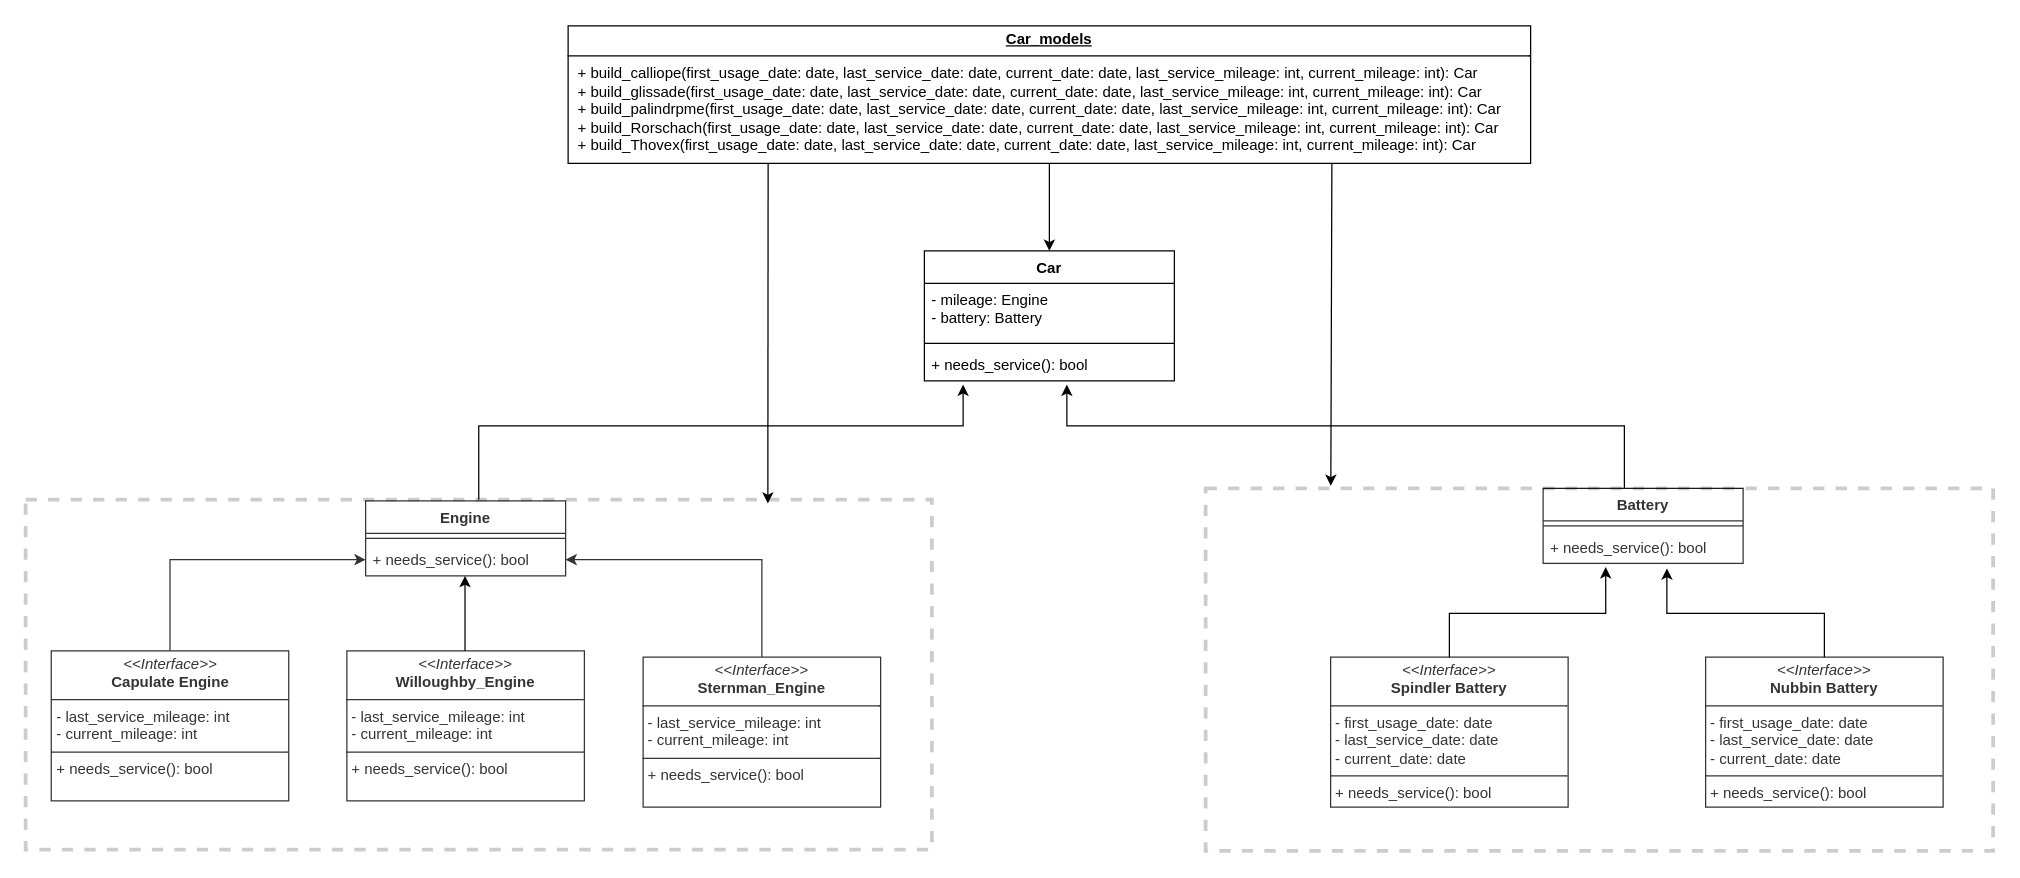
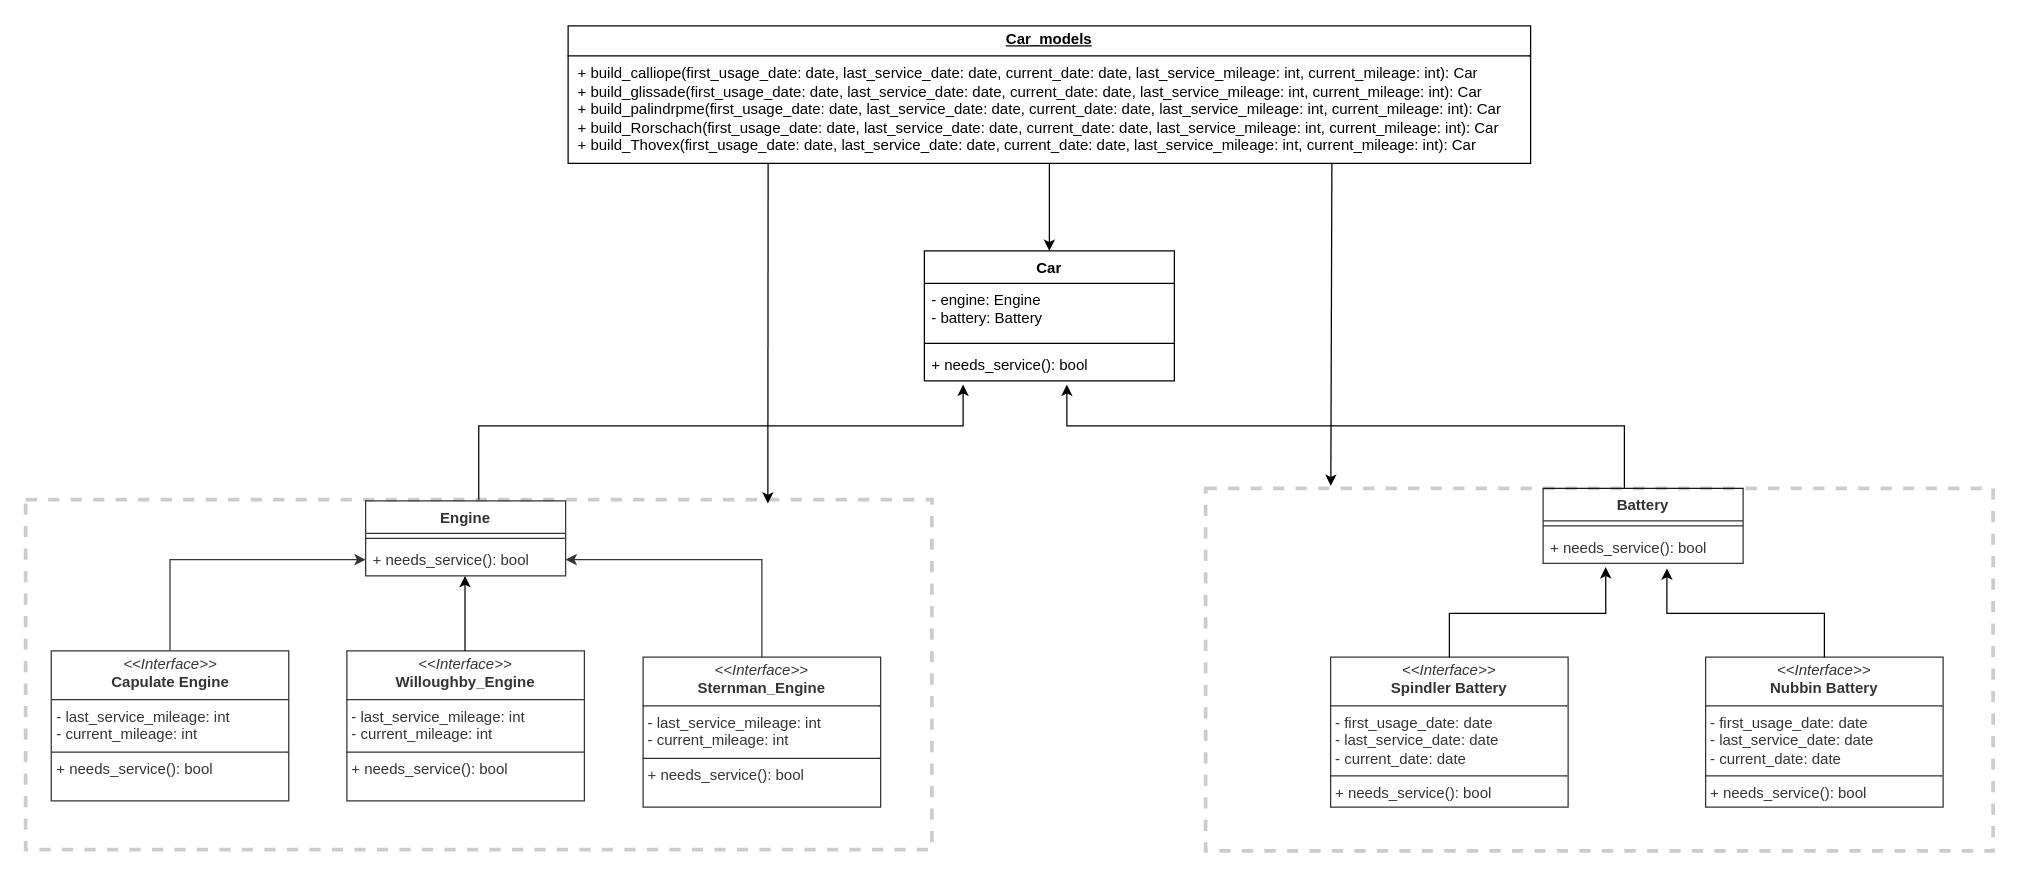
- <mxCell id="3" value="- mileage: Engine&lt;div&gt;- battery: Battery&lt;/div&gt;" style="text;strokeColor=none;fillColor=none;align=left;verticalAlign=top;spacingLeft=4;spacingRight=4;overflow=hidden;rotatable=0;points=[[0,0.5],[1,0.5]];portConstraint=eastwest;whiteSpace=wrap;html=1;" vertex="1" parent="2"><mxGeometry y="26" width="200" height="44" as="geometry" /></mxCell>
+ <mxCell id="3" value="- engine: Engine&lt;div&gt;- battery: Battery&lt;/div&gt;" style="text;strokeColor=none;fillColor=none;align=left;verticalAlign=top;spacingLeft=4;spacingRight=4;overflow=hidden;rotatable=0;points=[[0,0.5],[1,0.5]];portConstraint=eastwest;whiteSpace=wrap;html=1;" vertex="1" parent="2"><mxGeometry y="26" width="200" height="44" as="geometry" /></mxCell>
